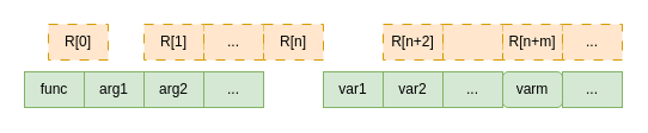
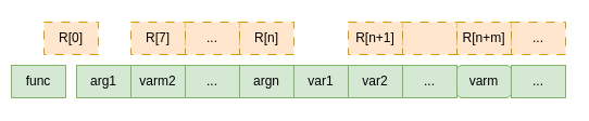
- <mxCell id="13" value="R[1]" style="rounded=0;whiteSpace=wrap;html=1;dashed=1;dashPattern=8 8;fillColor=#ffe6cc;strokeColor=#d79b00;" vertex="1" parent="1"><mxGeometry x="120" y="20" width="50" height="30" as="geometry" /></mxCell>
+ <mxCell id="13" value="R[7]" style="rounded=0;whiteSpace=wrap;html=1;dashed=1;dashPattern=8 8;fillColor=#ffe6cc;strokeColor=#d79b00;" vertex="1" parent="1"><mxGeometry x="120" y="20" width="50" height="30" as="geometry" /></mxCell>
- <mxCell id="16" value="R[n+2]" style="rounded=0;whiteSpace=wrap;html=1;dashed=1;dashPattern=8 8;fillColor=#ffe6cc;strokeColor=#d79b00;" vertex="1" parent="1"><mxGeometry x="320" y="20" width="50" height="30" as="geometry" /></mxCell>
+ <mxCell id="16" value="R[n+1]" style="rounded=0;whiteSpace=wrap;html=1;dashed=1;dashPattern=8 8;fillColor=#ffe6cc;strokeColor=#d79b00;" vertex="1" parent="1"><mxGeometry x="320" y="20" width="50" height="30" as="geometry" /></mxCell>
- <mxCell id="2" value="func" style="rounded=0;whiteSpace=wrap;html=1;fillColor=#d5e8d4;strokeColor=#82b366;" vertex="1" parent="1"><mxGeometry x="20" y="60" width="50" height="30" as="geometry" /></mxCell>
+ <mxCell id="2" value="func" style="rounded=0;whiteSpace=wrap;html=1;fillColor=#d5e8d4;strokeColor=#82b366;" vertex="1" parent="1"><mxGeometry x="10" y="60" width="50" height="30" as="geometry" /></mxCell>
- <mxCell id="4" value="arg2" style="rounded=0;whiteSpace=wrap;html=1;fillColor=#d5e8d4;strokeColor=#82b366;" vertex="1" parent="1"><mxGeometry x="120" y="60" width="50" height="30" as="geometry" /></mxCell>
+ <mxCell id="4" value="varm2" style="rounded=0;whiteSpace=wrap;html=1;fillColor=#d5e8d4;strokeColor=#82b366;" vertex="1" parent="1"><mxGeometry x="120" y="60" width="50" height="30" as="geometry" /></mxCell>
+ <mxCell id="6" value="argn" style="rounded=0;whiteSpace=wrap;html=1;fillColor=#d5e8d4;strokeColor=#82b366;" vertex="1" parent="1"><mxGeometry x="220" y="60" width="50" height="30" as="geometry" /></mxCell>
